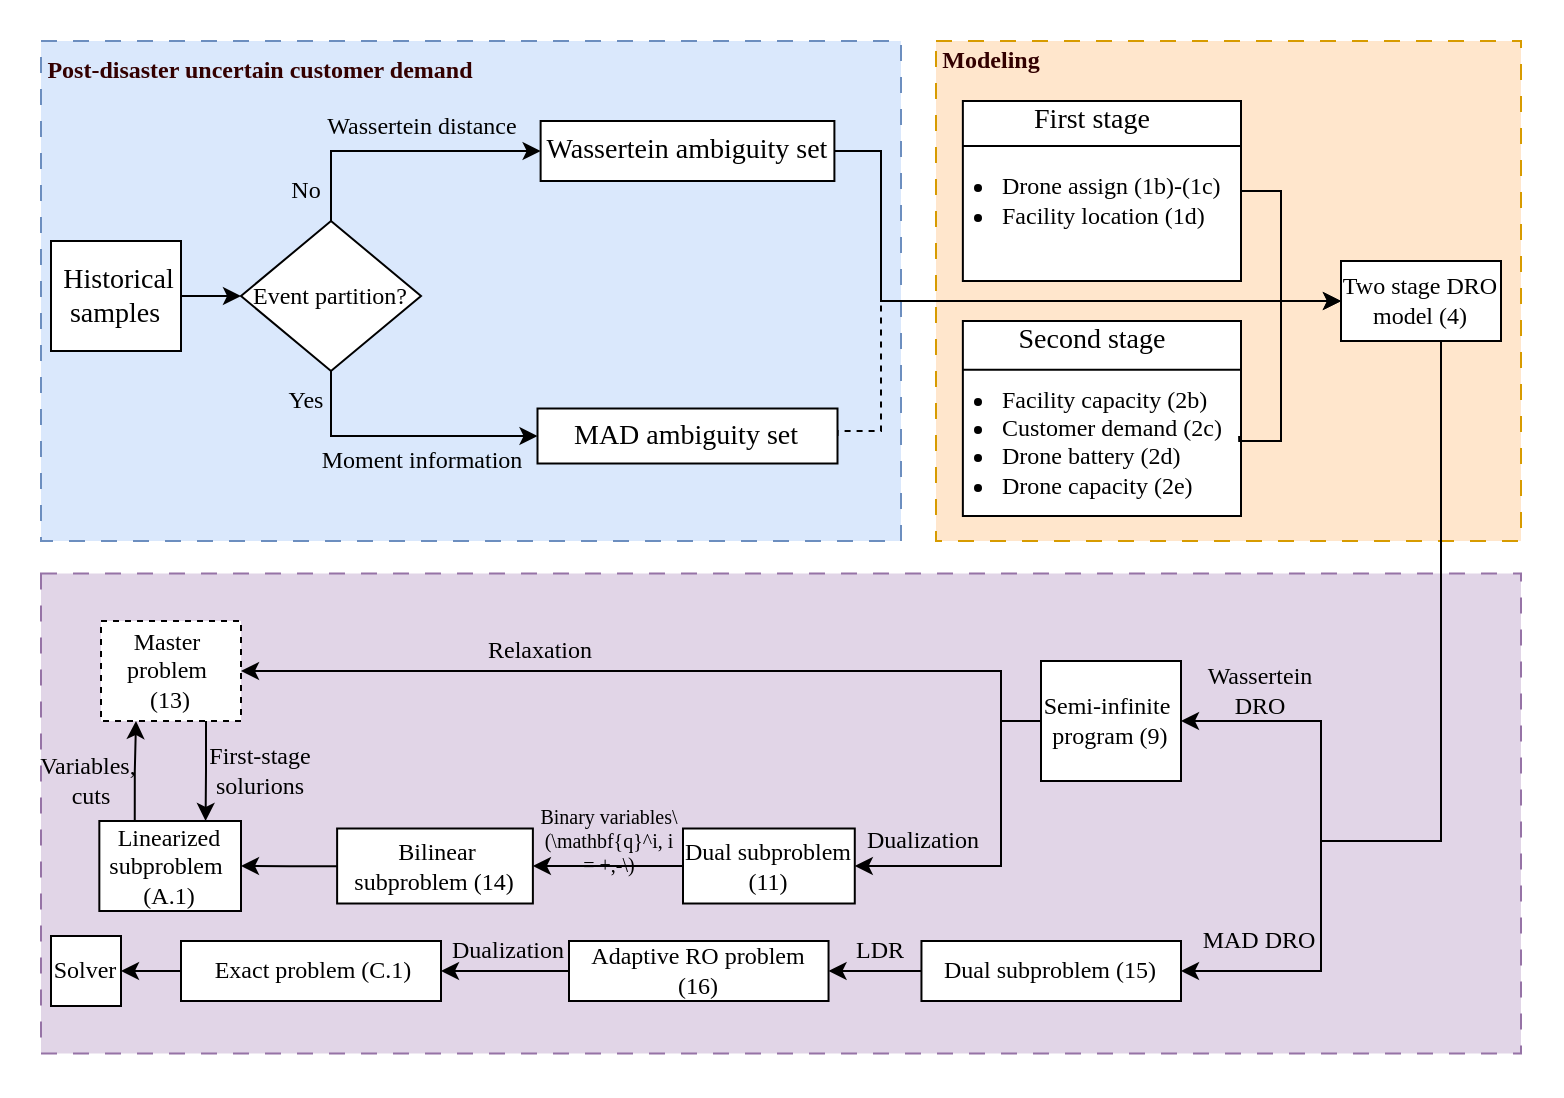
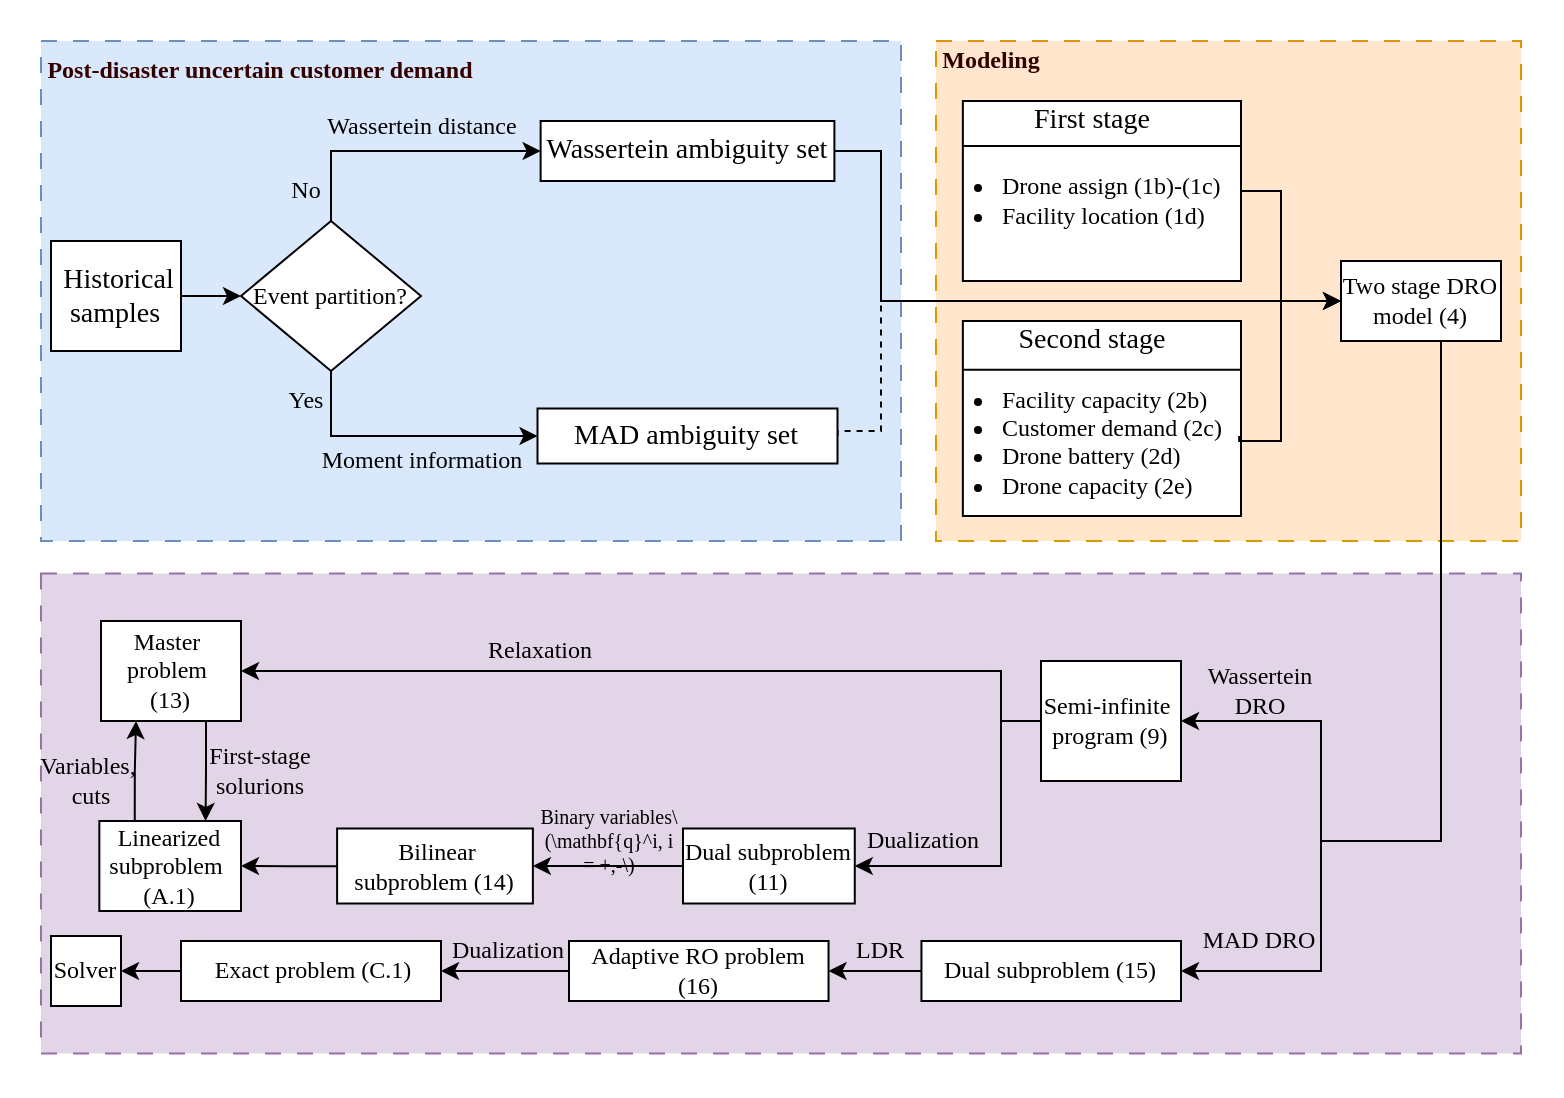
- <mxCell id="51" value="&lt;font face=&quot;Times New Roman&quot;&gt;Master&amp;nbsp;&lt;/font&gt;&lt;div&gt;&lt;font face=&quot;Times New Roman&quot;&gt;problem&amp;nbsp;&lt;/font&gt;&lt;/div&gt;&lt;div&gt;&lt;font face=&quot;Times New Roman&quot;&gt;(13)&lt;/font&gt;&lt;/div&gt;" style="rounded=0;whiteSpace=wrap;html=1;container=0;dashed=1;" parent="1" vertex="1"><mxGeometry x="50" y="310" width="70" height="50" as="geometry" /></mxCell>
+ <mxCell id="51" value="&lt;font face=&quot;Times New Roman&quot;&gt;Master&amp;nbsp;&lt;/font&gt;&lt;div&gt;&lt;font face=&quot;Times New Roman&quot;&gt;problem&amp;nbsp;&lt;/font&gt;&lt;/div&gt;&lt;div&gt;&lt;font face=&quot;Times New Roman&quot;&gt;(13)&lt;/font&gt;&lt;/div&gt;" style="rounded=0;whiteSpace=wrap;html=1;container=0;" parent="1" vertex="1"><mxGeometry x="50" y="310" width="70" height="50" as="geometry" /></mxCell>
